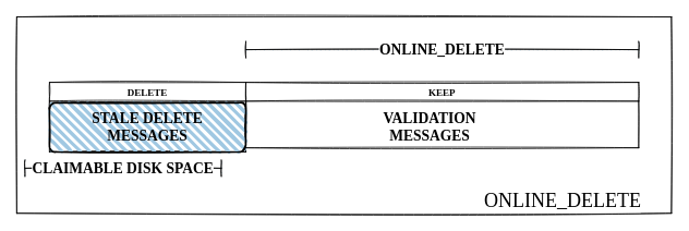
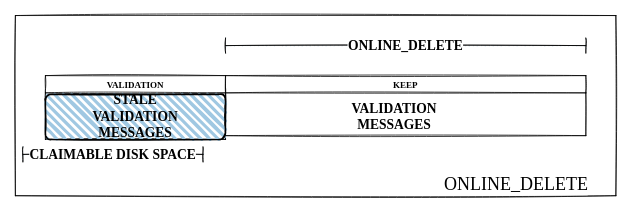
- <mxCell id="4" value="DELETE" style="swimlane;sketch=1;sketchStyle=rough;fontFamily=Caveat;fontSource=https%3A%2F%2Ffonts.googleapis.com%2Fcss%3Ffamily%3DCaveat;" parent="1" vertex="1"><mxGeometry x="60" y="100" width="240" height="85" as="geometry"><mxRectangle x="400" y="350" width="140" height="30" as="alternateBounds" /></mxGeometry></mxCell>
+ <mxCell id="4" value="VALIDATION" style="swimlane;sketch=1;sketchStyle=rough;fontFamily=Caveat;fontSource=https%3A%2F%2Ffonts.googleapis.com%2Fcss%3Ffamily%3DCaveat;" parent="1" vertex="1"><mxGeometry x="60" y="100" width="240" height="85" as="geometry"><mxRectangle x="400" y="350" width="140" height="30" as="alternateBounds" /></mxGeometry></mxCell>
- <mxCell id="6" value="&lt;b&gt;STALE DELETE MESSAGES&lt;/b&gt;" style="text;html=1;align=center;verticalAlign=middle;whiteSpace=wrap;rounded=0;sketch=1;fontStyle=0;fontSize=18;sketchStyle=rough;labelBackgroundColor=none;labelBorderColor=none;fontFamily=Caveat;fontSource=https%3A%2F%2Ffonts.googleapis.com%2Fcss%3Ffamily%3DCaveat;" parent="4" vertex="1"><mxGeometry x="35" y="40" width="170" height="30" as="geometry" /></mxCell>
+ <mxCell id="6" value="&lt;b&gt;STALE VALIDATION MESSAGES&lt;/b&gt;" style="text;html=1;align=center;verticalAlign=middle;whiteSpace=wrap;rounded=0;sketch=1;fontStyle=0;fontSize=18;sketchStyle=rough;labelBackgroundColor=none;labelBorderColor=none;fontFamily=Caveat;fontSource=https%3A%2F%2Ffonts.googleapis.com%2Fcss%3Ffamily%3DCaveat;" parent="4" vertex="1"><mxGeometry x="35" y="40" width="170" height="30" as="geometry" /></mxCell>
